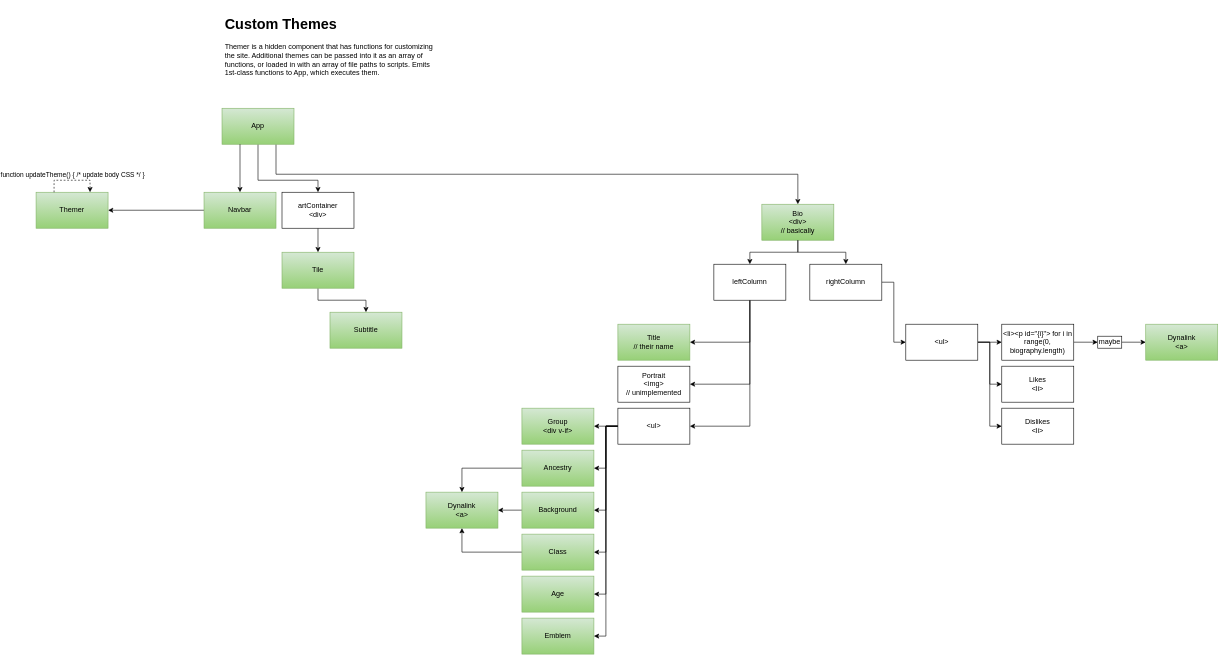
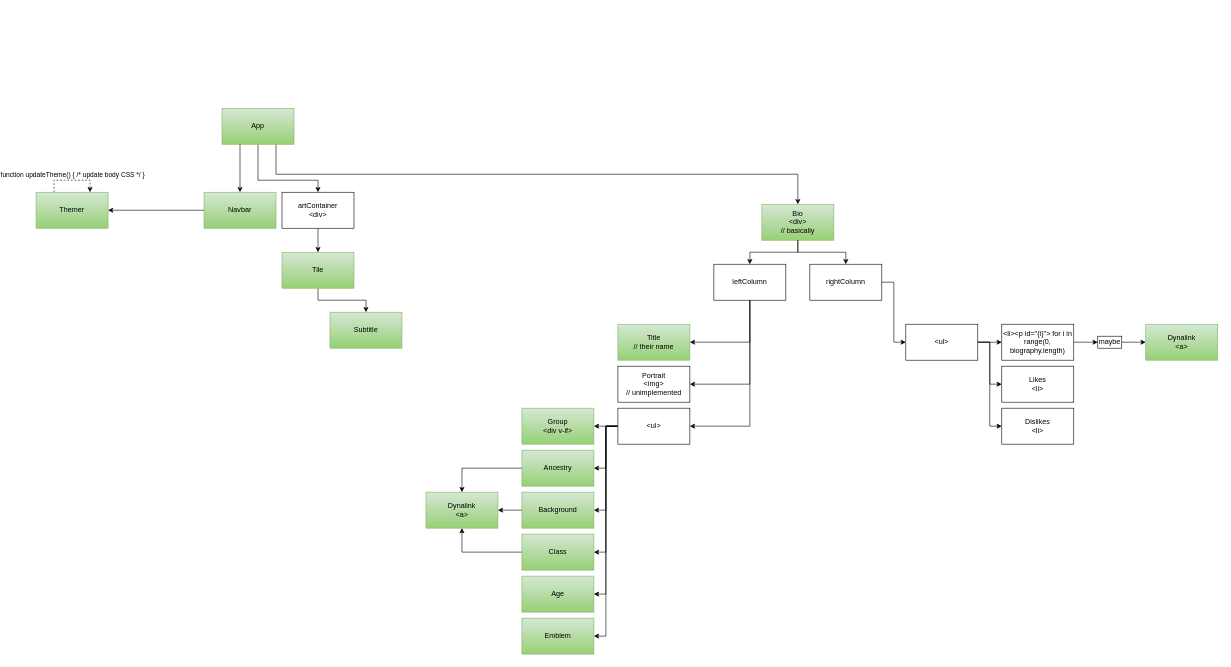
- <mxCell id="55" value="&lt;h1&gt;Custom Themes&lt;/h1&gt;&lt;p&gt;Themer is a hidden component that has functions for customizing the site. Additional themes can be passed into it as an array of functions, or loaded in with an array of file paths to scripts. Emits 1st-class functions to App, which executes them.&lt;/p&gt;" style="text;html=1;strokeColor=none;fillColor=none;spacing=5;spacingTop=-20;whiteSpace=wrap;overflow=hidden;rounded=0;" vertex="1" parent="1"><mxGeometry x="330" y="20" width="360" height="120" as="geometry" /></mxCell>
